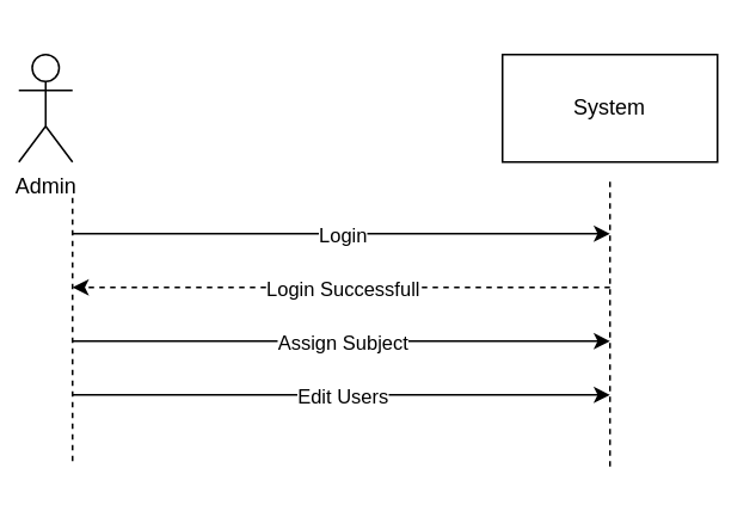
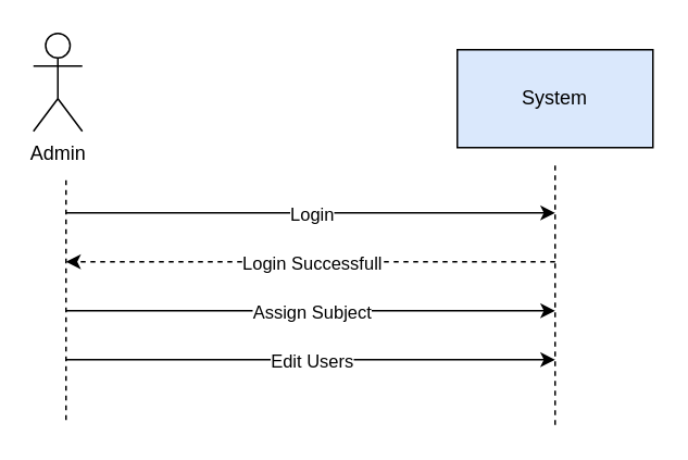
- <mxCell id="2" value="Admin" style="shape=umlActor;verticalLabelPosition=bottom;verticalAlign=top;html=1;outlineConnect=0;" parent="1" vertex="1"><mxGeometry x="10" y="30" width="30" height="60" as="geometry" /></mxCell>
+ <mxCell id="2" value="Admin" style="shape=umlActor;verticalLabelPosition=bottom;verticalAlign=top;html=1;outlineConnect=0;" parent="1" vertex="1"><mxGeometry x="20" y="20" width="30" height="60" as="geometry" /></mxCell>
- <mxCell id="3" value="System" style="rounded=0;whiteSpace=wrap;html=1;" parent="1" vertex="1"><mxGeometry x="280" y="30" width="120" height="60" as="geometry" /></mxCell>
+ <mxCell id="3" value="System" style="rounded=0;whiteSpace=wrap;html=1;fillColor=#dae8fc;" parent="1" vertex="1"><mxGeometry x="280" y="30" width="120" height="60" as="geometry" /></mxCell>
